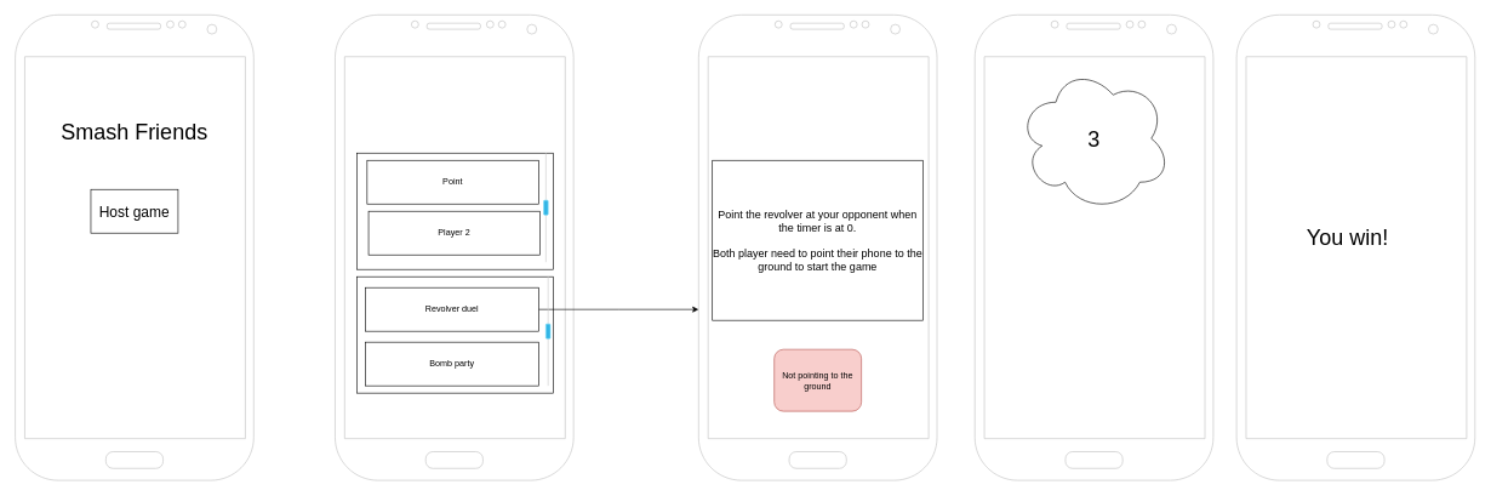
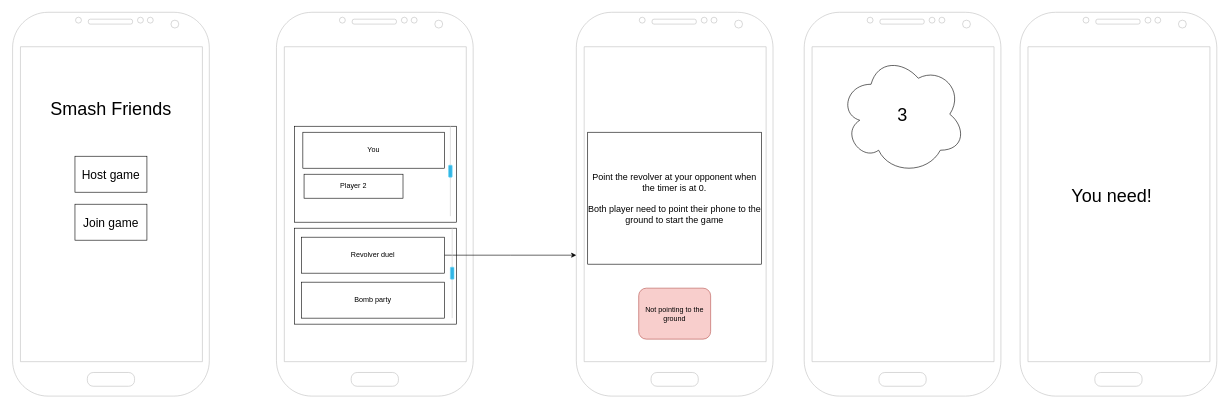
- <mxCell id="9" value="Point" style="rounded=0;whiteSpace=wrap;html=1;" vertex="1" parent="1"><mxGeometry x="504" y="220" width="236" height="60" as="geometry" /></mxCell>
+ <mxCell id="9" value="You" style="rounded=0;whiteSpace=wrap;html=1;" vertex="1" parent="1"><mxGeometry x="504" y="220" width="236" height="60" as="geometry" /></mxCell>
- <mxCell id="10" value="Player 2" style="rounded=0;whiteSpace=wrap;html=1;" vertex="1" parent="1"><mxGeometry x="506" y="290" width="236" height="60" as="geometry" /></mxCell>
+ <mxCell id="10" value="Player 2" style="rounded=0;whiteSpace=wrap;html=1;" vertex="1" parent="1"><mxGeometry x="506" y="290" width="165" height="40" as="geometry" /></mxCell>
- <mxCell id="22" value="&lt;font style=&quot;font-size: 30px&quot;&gt;You win&lt;/font&gt;&lt;font style=&quot;font-size: 30px&quot;&gt;!&lt;br&gt;&lt;/font&gt;" style="text;html=1;strokeColor=none;fillColor=none;align=center;verticalAlign=middle;whiteSpace=wrap;rounded=0;" vertex="1" parent="1"><mxGeometry x="1780" y="270" width="146" height="110" as="geometry" /></mxCell>
+ <mxCell id="22" value="&lt;font style=&quot;font-size: 30px&quot;&gt;You need&lt;/font&gt;&lt;font style=&quot;font-size: 30px&quot;&gt;!&lt;br&gt;&lt;/font&gt;" style="text;html=1;strokeColor=none;fillColor=none;align=center;verticalAlign=middle;whiteSpace=wrap;rounded=0;" vertex="1" parent="1"><mxGeometry x="1780" y="270" width="146" height="110" as="geometry" /></mxCell>
+ <mxCell id="8" value="&lt;div&gt;&lt;font style=&quot;font-size: 20px&quot;&gt;Join game&lt;/font&gt;&lt;/div&gt;" style="rounded=0;whiteSpace=wrap;html=1;" vertex="1" parent="1"><mxGeometry x="124" y="340" width="120" height="60" as="geometry" /></mxCell>
